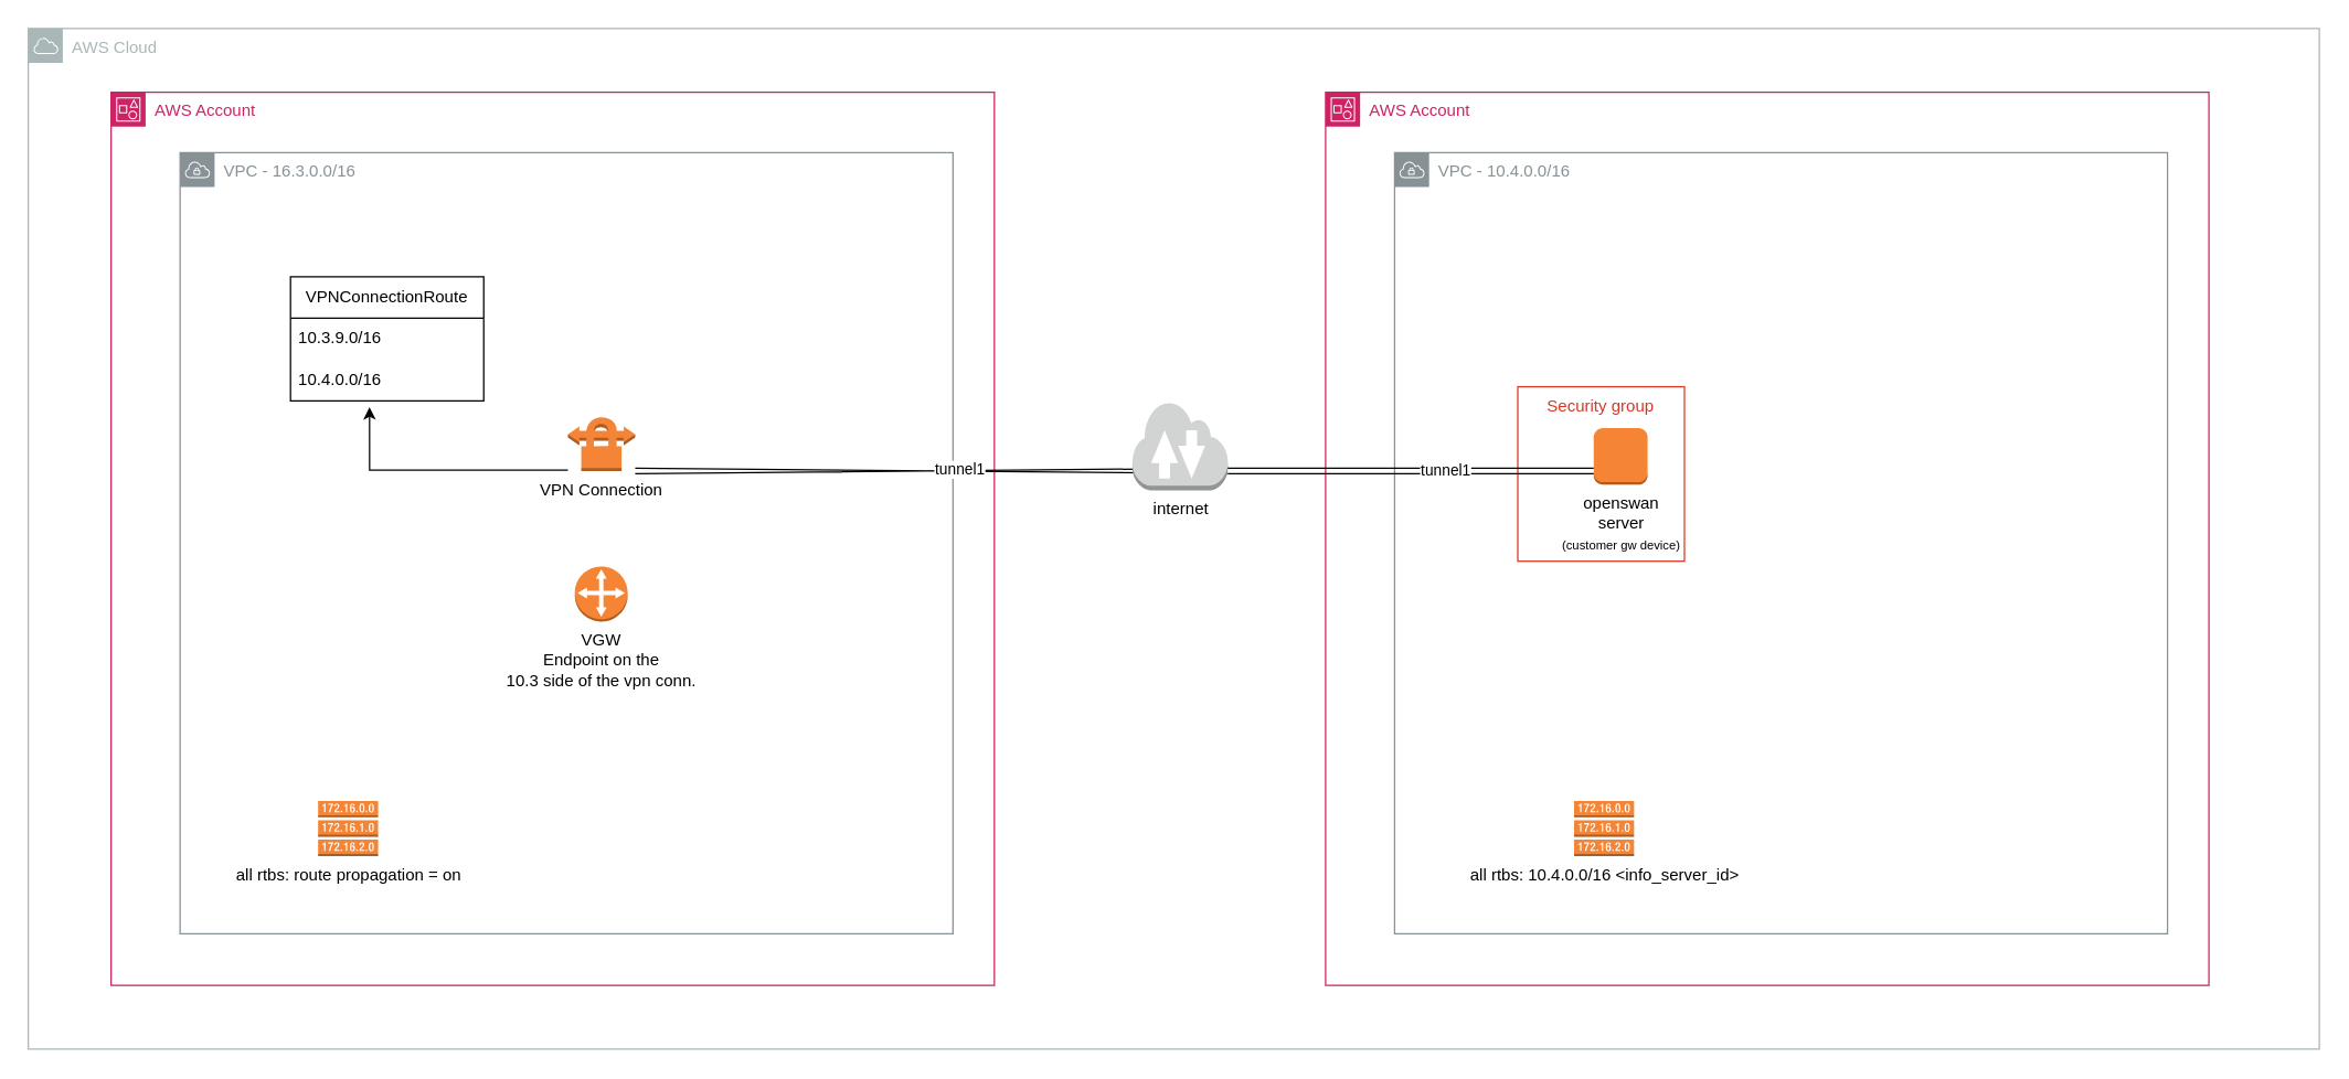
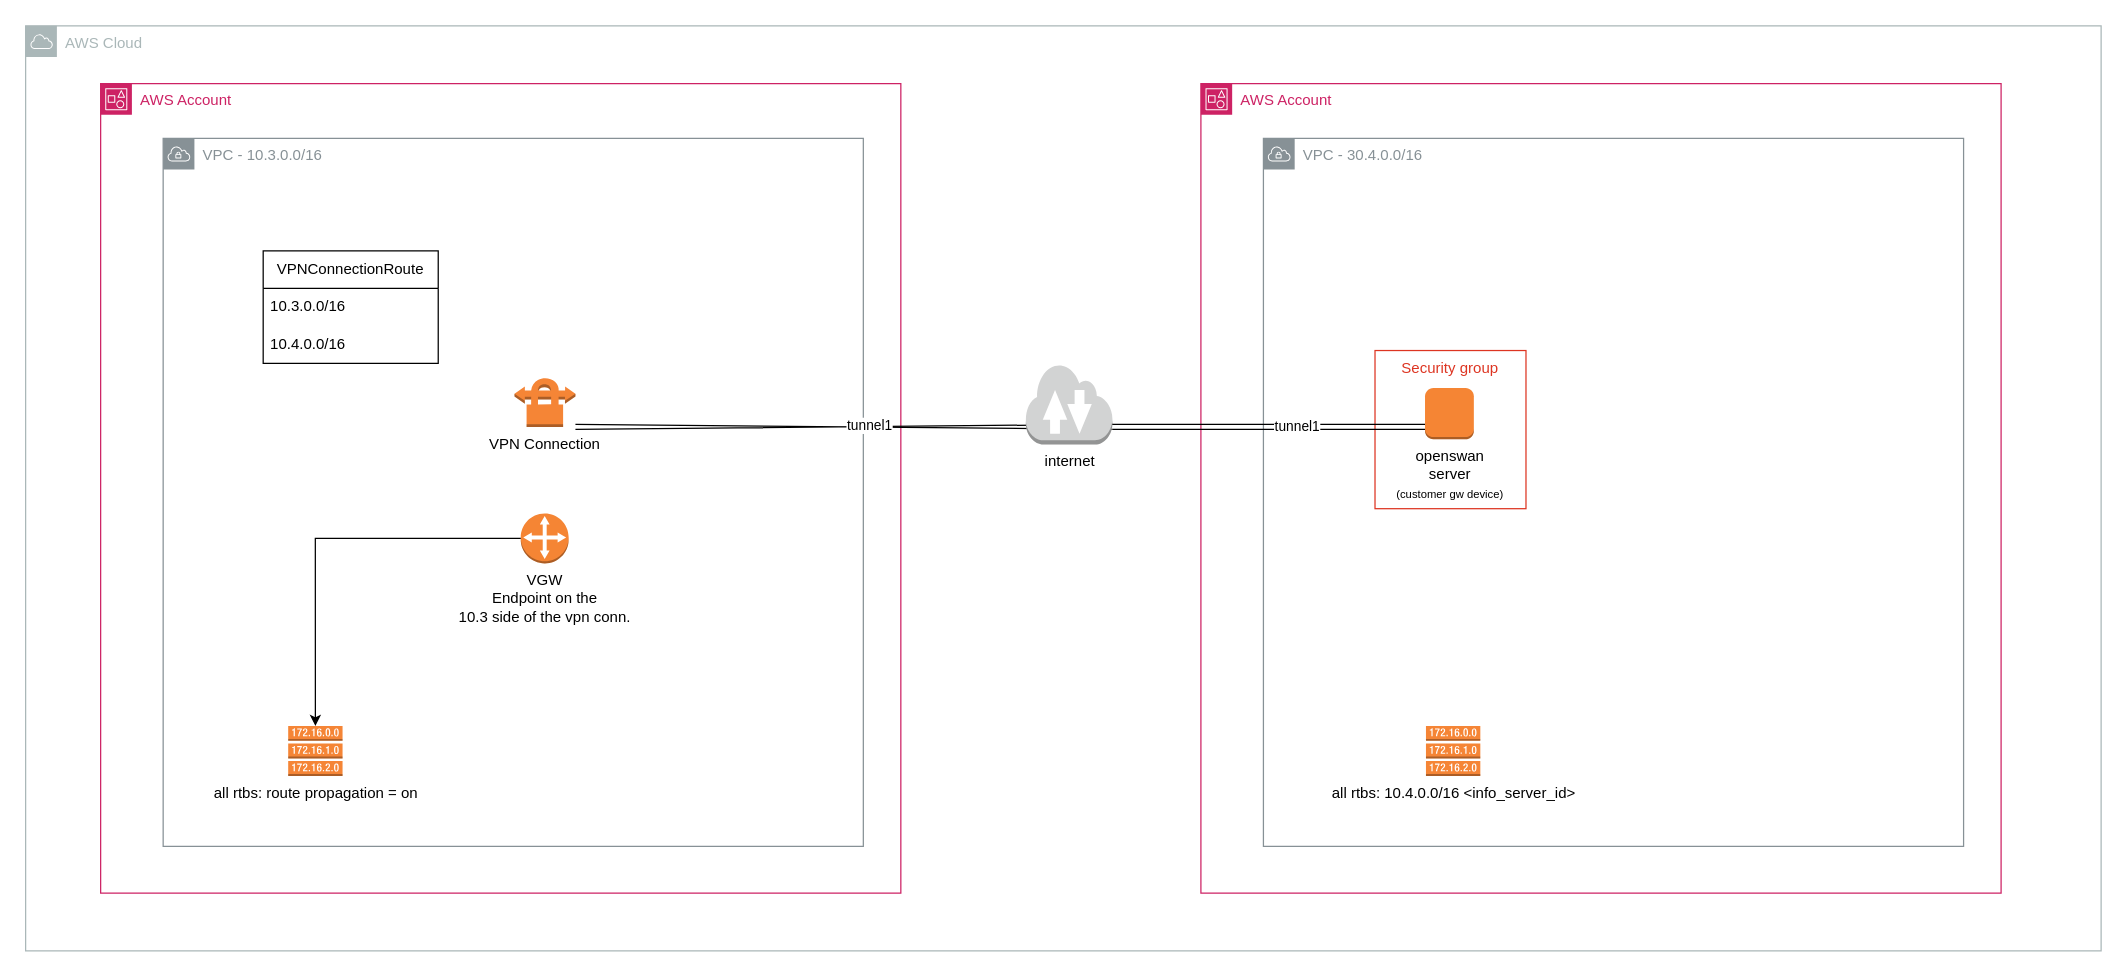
- <mxCell id="5" value="VPC - 16.3.0.0/16" style="sketch=0;outlineConnect=0;gradientColor=none;html=1;whiteSpace=wrap;fontSize=12;fontStyle=0;shape=mxgraph.aws4.group;grIcon=mxgraph.aws4.group_vpc;strokeColor=#879196;fillColor=none;verticalAlign=top;align=left;spacingLeft=30;fontColor=#879196;dashed=0;movable=1;resizable=1;rotatable=1;deletable=1;editable=1;locked=0;connectable=1;" parent="4" vertex="1"><mxGeometry x="50" y="43.75" width="560" height="566.25" as="geometry" /></mxCell>
+ <mxCell id="5" value="VPC - 10.3.0.0/16" style="sketch=0;outlineConnect=0;gradientColor=none;html=1;whiteSpace=wrap;fontSize=12;fontStyle=0;shape=mxgraph.aws4.group;grIcon=mxgraph.aws4.group_vpc;strokeColor=#879196;fillColor=none;verticalAlign=top;align=left;spacingLeft=30;fontColor=#879196;dashed=0;movable=1;resizable=1;rotatable=1;deletable=1;editable=1;locked=0;connectable=1;" parent="4" vertex="1"><mxGeometry x="50" y="43.75" width="560" height="566.25" as="geometry" /></mxCell>
- <mxCell id="13" value="VPC - 10.4.0.0/16" style="sketch=0;outlineConnect=0;gradientColor=none;html=1;whiteSpace=wrap;fontSize=12;fontStyle=0;shape=mxgraph.aws4.group;grIcon=mxgraph.aws4.group_vpc;strokeColor=#879196;fillColor=none;verticalAlign=top;align=left;spacingLeft=30;fontColor=#879196;dashed=0;movable=1;resizable=1;rotatable=1;deletable=1;editable=1;locked=0;connectable=1;" parent="12" vertex="1"><mxGeometry x="50" y="43.75" width="560" height="566.25" as="geometry" /></mxCell>
+ <mxCell id="13" value="VPC - 30.4.0.0/16" style="sketch=0;outlineConnect=0;gradientColor=none;html=1;whiteSpace=wrap;fontSize=12;fontStyle=0;shape=mxgraph.aws4.group;grIcon=mxgraph.aws4.group_vpc;strokeColor=#879196;fillColor=none;verticalAlign=top;align=left;spacingLeft=30;fontColor=#879196;dashed=0;movable=1;resizable=1;rotatable=1;deletable=1;editable=1;locked=0;connectable=1;" parent="12" vertex="1"><mxGeometry x="50" y="43.75" width="560" height="566.25" as="geometry" /></mxCell>
- <mxCell id="9" value="10.3.9.0/16" style="text;strokeColor=none;fillColor=none;align=left;verticalAlign=middle;spacingLeft=4;spacingRight=4;overflow=hidden;points=[[0,0.5],[1,0.5]];portConstraint=eastwest;rotatable=0;whiteSpace=wrap;html=1;" parent="8" vertex="1"><mxGeometry y="30" width="140" height="30" as="geometry" /></mxCell>
+ <mxCell id="9" value="10.3.0.0/16" style="text;strokeColor=none;fillColor=none;align=left;verticalAlign=middle;spacingLeft=4;spacingRight=4;overflow=hidden;points=[[0,0.5],[1,0.5]];portConstraint=eastwest;rotatable=0;whiteSpace=wrap;html=1;" parent="8" vertex="1"><mxGeometry y="30" width="140" height="30" as="geometry" /></mxCell>
- <mxCell id="15" value="openswan&lt;br&gt;server&lt;br&gt;&lt;font style=&quot;font-size: 9px;&quot;&gt;(customer gw device)&lt;/font&gt;" style="outlineConnect=0;dashed=0;verticalLabelPosition=bottom;verticalAlign=top;align=center;html=1;shape=mxgraph.aws3.instance;fillColor=#F58534;gradientColor=none;" parent="12" vertex="1"><mxGeometry x="194.25" y="243.5" width="39.05" height="41" as="geometry" /></mxCell>
+ <mxCell id="15" value="openswan&lt;br&gt;server&lt;br&gt;&lt;font style=&quot;font-size: 9px;&quot;&gt;(customer gw device)&lt;/font&gt;" style="outlineConnect=0;dashed=0;verticalLabelPosition=bottom;verticalAlign=top;align=center;html=1;shape=mxgraph.aws3.instance;fillColor=#F58534;gradientColor=none;" parent="12" vertex="1"><mxGeometry x="179.25" y="243.5" width="39.05" height="41" as="geometry" /></mxCell>
- <mxCell id="11" style="edgeStyle=orthogonalEdgeStyle;rounded=0;orthogonalLoop=1;jettySize=auto;html=1;entryX=0.409;entryY=1.153;entryDx=0;entryDy=0;entryPerimeter=0;" parent="4" source="6" target="10" edge="1"><mxGeometry relative="1" as="geometry"><Array as="points"><mxPoint x="187" y="274" /></Array></mxGeometry></mxCell>
+ <mxCell id="23" style="edgeStyle=orthogonalEdgeStyle;rounded=0;orthogonalLoop=1;jettySize=auto;html=1;entryX=0.5;entryY=0;entryDx=0;entryDy=0;entryPerimeter=0;" parent="2" source="22" target="7" edge="1"><mxGeometry relative="1" as="geometry" /></mxCell>
